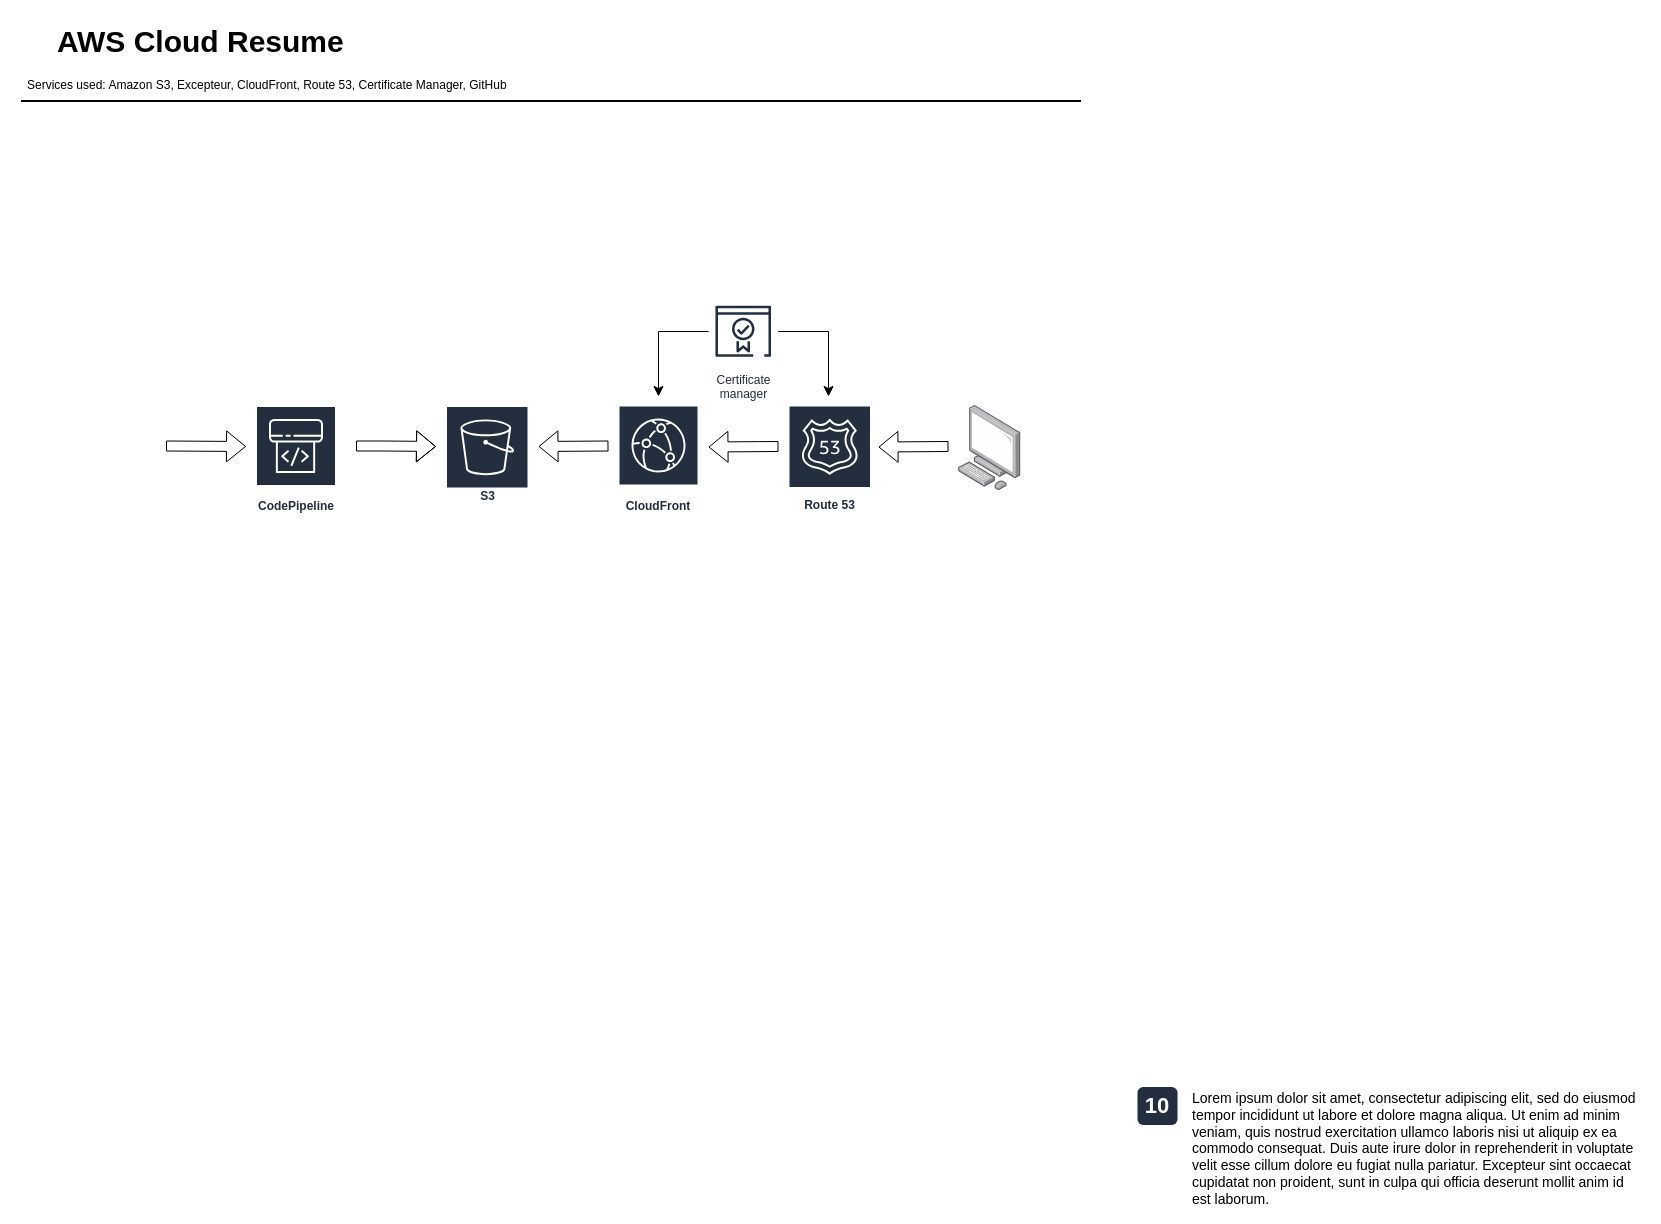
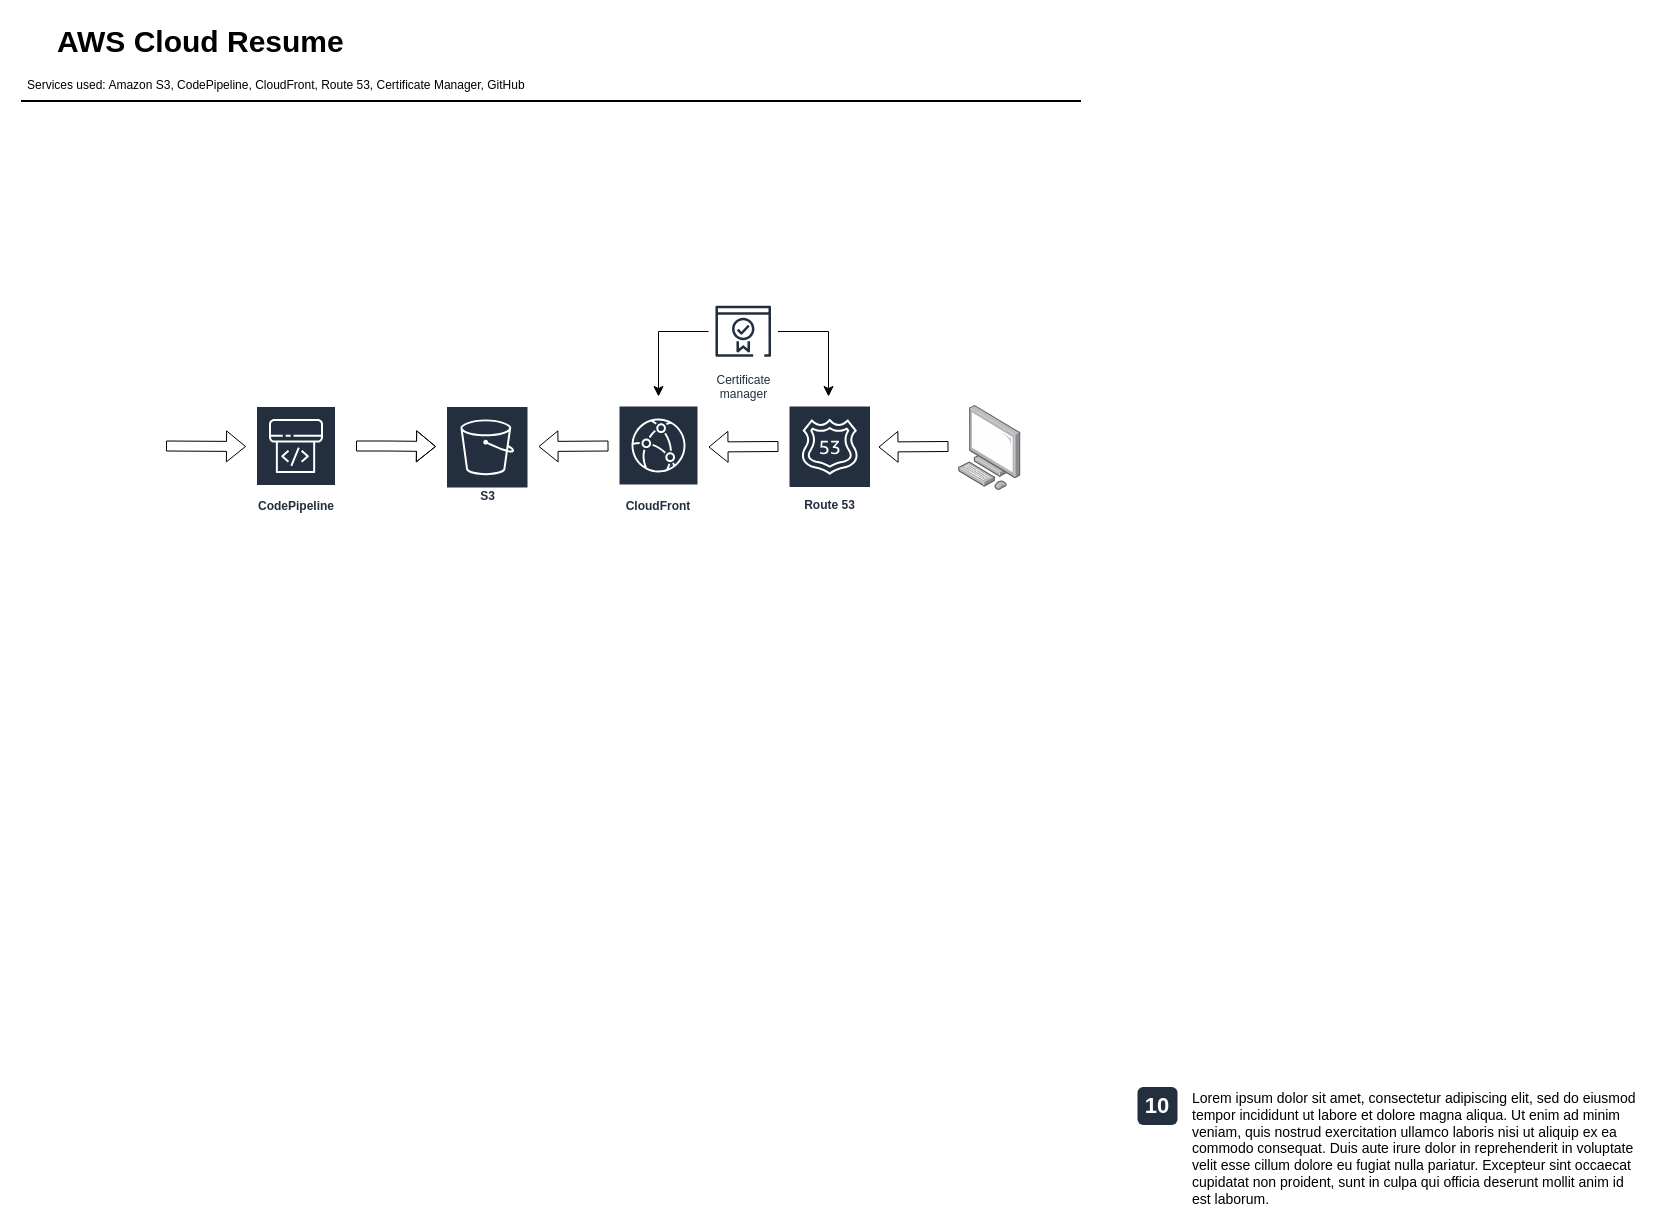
- <mxCell id="3" value="&lt;font style=&quot;font-size: 12px;&quot;&gt;Services used: Amazon S3, Excepteur, CloudFront, Route 53, Certificate Manager, GitHub&lt;/font&gt;" style="text;html=1;resizable=0;points=[];autosize=1;align=left;verticalAlign=top;spacingTop=-4;fontSize=16;" parent="1" vertex="1"><mxGeometry x="24.5" y="70.5" width="520" height="30" as="geometry" /></mxCell>
+ <mxCell id="3" value="&lt;font style=&quot;font-size: 12px;&quot;&gt;Services used: Amazon S3, CodePipeline, CloudFront, Route 53, Certificate Manager, GitHub&lt;/font&gt;" style="text;html=1;resizable=0;points=[];autosize=1;align=left;verticalAlign=top;spacingTop=-4;fontSize=16;" parent="1" vertex="1"><mxGeometry x="24.5" y="70.5" width="520" height="30" as="geometry" /></mxCell>
